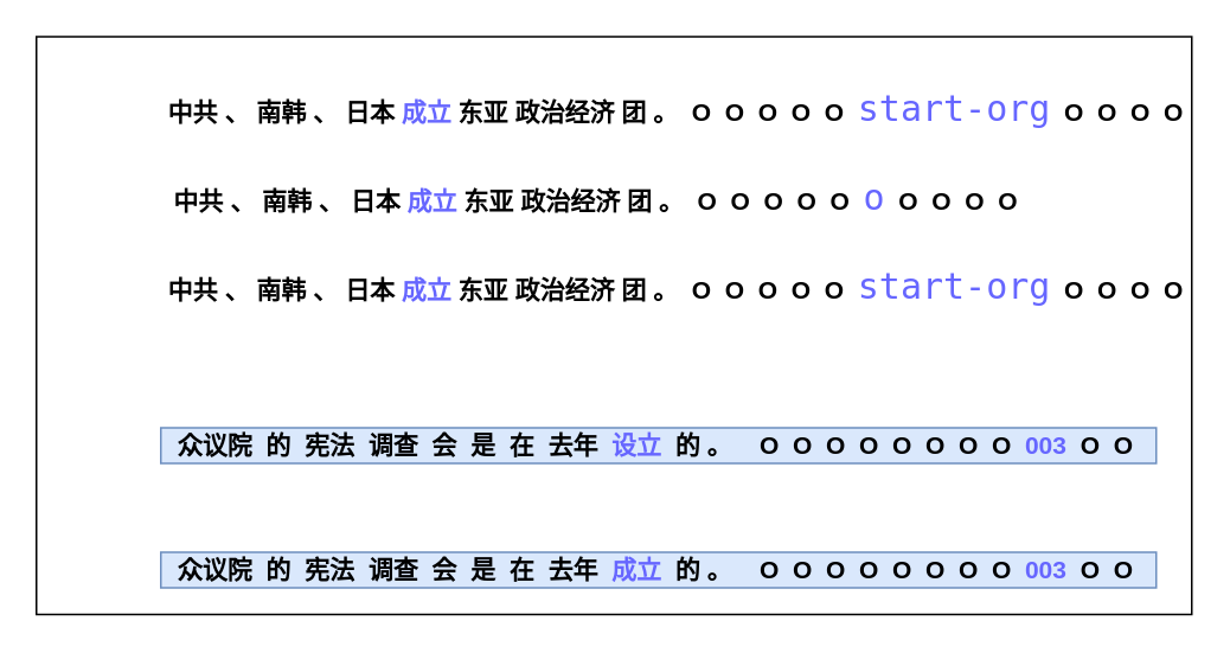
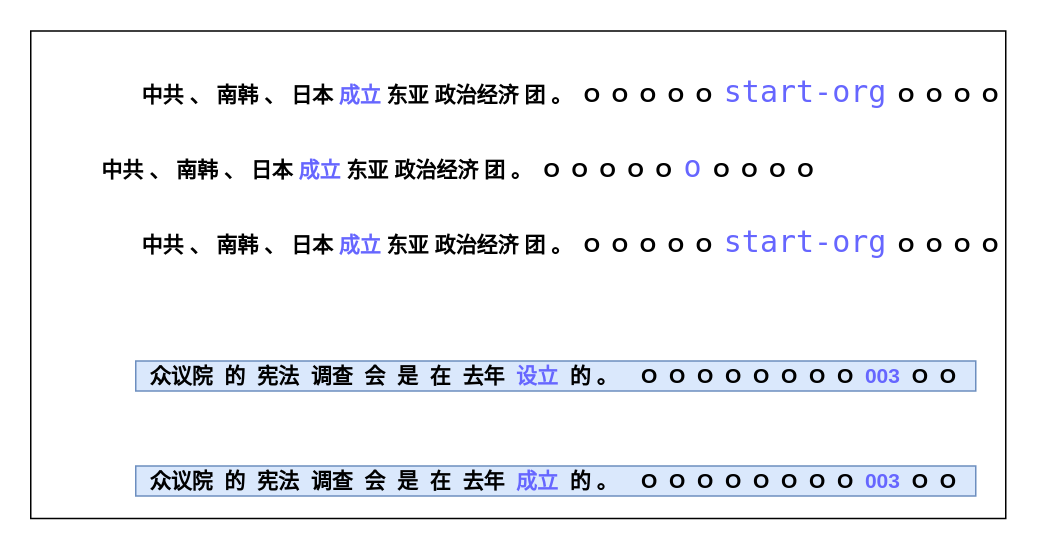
- <mxCell id="4" value="&lt;b style=&quot;font-size: 14px&quot;&gt;中共 、 南韩 、 日本 &lt;font color=&quot;#6666ff&quot;&gt;成立&lt;/font&gt;&amp;nbsp;东亚 政治经济 团 。&lt;span&gt; &lt;/span&gt;&amp;nbsp;O&amp;nbsp; O&amp;nbsp; O&amp;nbsp; O&amp;nbsp; O&amp;nbsp; &lt;/b&gt;&lt;font face=&quot;consolas, monospace&quot; color=&quot;#6666ff&quot;&gt;&lt;span style=&quot;font-size: 20px ; background-color: rgb(255 , 255 , 255)&quot;&gt;o&lt;/span&gt;&lt;/font&gt;&lt;b style=&quot;font-size: 14px&quot;&gt;&amp;nbsp; O&amp;nbsp; O&amp;nbsp; O&amp;nbsp; O&lt;/b&gt;" style="text;html=1;align=center;verticalAlign=middle;whiteSpace=wrap;rounded=0;" vertex="1" parent="1"><mxGeometry x="90" y="100" width="490" height="20" as="geometry" /></mxCell>
+ <mxCell id="4" value="&lt;b style=&quot;font-size: 14px&quot;&gt;中共 、 南韩 、 日本 &lt;font color=&quot;#6666ff&quot;&gt;成立&lt;/font&gt;&amp;nbsp;东亚 政治经济 团 。&lt;span&gt; &lt;/span&gt;&amp;nbsp;O&amp;nbsp; O&amp;nbsp; O&amp;nbsp; O&amp;nbsp; O&amp;nbsp; &lt;/b&gt;&lt;font face=&quot;consolas, monospace&quot; color=&quot;#6666ff&quot;&gt;&lt;span style=&quot;font-size: 20px ; background-color: rgb(255 , 255 , 255)&quot;&gt;o&lt;/span&gt;&lt;/font&gt;&lt;b style=&quot;font-size: 14px&quot;&gt;&amp;nbsp; O&amp;nbsp; O&amp;nbsp; O&amp;nbsp; O&lt;/b&gt;" style="text;html=1;align=center;verticalAlign=middle;whiteSpace=wrap;rounded=0;" vertex="1" parent="1"><mxGeometry x="60" y="100" width="490" height="20" as="geometry" /></mxCell>
